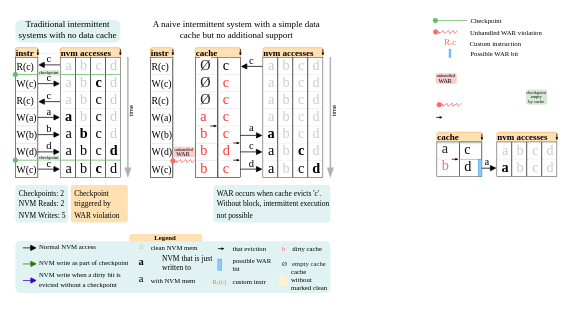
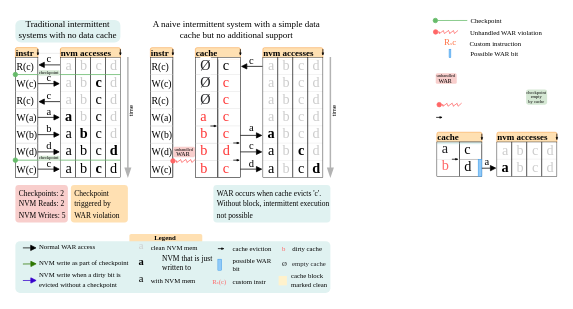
- <mxCell id="169" value="&lt;font style=&quot;font-size: 10px;&quot;&gt;Checkpoints: 2&lt;br&gt;NVM Reads: 2&lt;br&gt;NVM &lt;font style=&quot;font-size: 10px;&quot;&gt;Writes&lt;/font&gt;: 5&lt;/font&gt;" style="rounded=1;whiteSpace=wrap;html=1;glass=0;labelBackgroundColor=none;fontFamily=Linux Biolinum;fontSource=https%3A%2F%2Ffonts.googleapis.com%2Fcss%3Ffamily%3DLinux%2BBiolinum;strokeColor=none;strokeWidth=0.5;fillColor=#E0F2F1;arcSize=9;align=left;spacingLeft=3;" parent="1" vertex="1"><mxGeometry x="20" y="246" width="70" height="50" as="geometry" /></mxCell>
+ <mxCell id="169" value="&lt;font style=&quot;font-size: 10px;&quot;&gt;Checkpoints: 2&lt;br&gt;NVM Reads: 2&lt;br&gt;NVM &lt;font style=&quot;font-size: 10px;&quot;&gt;Writes&lt;/font&gt;: 5&lt;/font&gt;" style="rounded=1;whiteSpace=wrap;html=1;glass=0;labelBackgroundColor=none;fontFamily=Linux Biolinum;fontSource=https%3A%2F%2Ffonts.googleapis.com%2Fcss%3Ffamily%3DLinux%2BBiolinum;strokeColor=none;strokeWidth=0.5;fillColor=#f8cecc;arcSize=9;align=left;spacingLeft=3;" parent="1" vertex="1"><mxGeometry x="20" y="246" width="70" height="50" as="geometry" /></mxCell>
- <mxCell id="301" value="&lt;font style=&quot;font-size: 9px;&quot; color=&quot;#000000&quot;&gt;Normal NVM access&lt;/font&gt;" style="text;html=1;strokeColor=none;fillColor=none;align=left;verticalAlign=middle;whiteSpace=wrap;labelBackgroundColor=none;labelBorderColor=none;fontFamily=Linux Biolinum;fontSource=https%3A%2F%2Ffonts.googleapis.com%2Fcss%3Ffamily%3DLinux%2BBiolinum;fontSize=11;fontColor=#FF3333;" vertex="1" parent="1"><mxGeometry x="50" y="321.08" width="95" height="13.37" as="geometry" /></mxCell>
+ <mxCell id="301" value="&lt;font style=&quot;font-size: 9px;&quot; color=&quot;#000000&quot;&gt;Normal WAR access&lt;/font&gt;" style="text;html=1;strokeColor=none;fillColor=none;align=left;verticalAlign=middle;whiteSpace=wrap;labelBackgroundColor=none;labelBorderColor=none;fontFamily=Linux Biolinum;fontSource=https%3A%2F%2Ffonts.googleapis.com%2Fcss%3Ffamily%3DLinux%2BBiolinum;fontSize=11;fontColor=#FF3333;" vertex="1" parent="1"><mxGeometry x="50" y="321.08" width="95" height="13.37" as="geometry" /></mxCell>
- <mxCell id="295" value="&lt;font data-font-src=&quot;https://fonts.googleapis.com/css?family=Linux+Biolinum&quot; face=&quot;Linux Biolinum&quot;&gt;that eviction&lt;/font&gt;" style="text;html=1;strokeColor=none;fillColor=none;align=left;verticalAlign=middle;whiteSpace=wrap;rounded=0;fontSize=9;fontColor=#000000;" vertex="1" parent="1"><mxGeometry x="308" y="324" width="66" height="13" as="geometry" /></mxCell>
+ <mxCell id="295" value="&lt;font data-font-src=&quot;https://fonts.googleapis.com/css?family=Linux+Biolinum&quot; face=&quot;Linux Biolinum&quot;&gt;cache eviction&lt;/font&gt;" style="text;html=1;strokeColor=none;fillColor=none;align=left;verticalAlign=middle;whiteSpace=wrap;rounded=0;fontSize=9;fontColor=#000000;" vertex="1" parent="1"><mxGeometry x="308" y="324" width="66" height="13" as="geometry" /></mxCell>
- <mxCell id="306" value="&lt;font data-font-src=&quot;https://fonts.googleapis.com/css?family=Linux+Biolinum&quot; face=&quot;Linux Biolinum&quot;&gt;cache without marked clean&lt;/font&gt;" style="text;html=1;strokeColor=none;fillColor=none;align=left;verticalAlign=middle;whiteSpace=wrap;rounded=0;fontSize=9;fontColor=#000000;" vertex="1" parent="1"><mxGeometry x="386" y="357.9" width="52" height="30.1" as="geometry" /></mxCell>
+ <mxCell id="306" value="&lt;font data-font-src=&quot;https://fonts.googleapis.com/css?family=Linux+Biolinum&quot; face=&quot;Linux Biolinum&quot;&gt;cache block marked clean&lt;/font&gt;" style="text;html=1;strokeColor=none;fillColor=none;align=left;verticalAlign=middle;whiteSpace=wrap;rounded=0;fontSize=9;fontColor=#000000;" vertex="1" parent="1"><mxGeometry x="386" y="357.9" width="52" height="30.1" as="geometry" /></mxCell>
